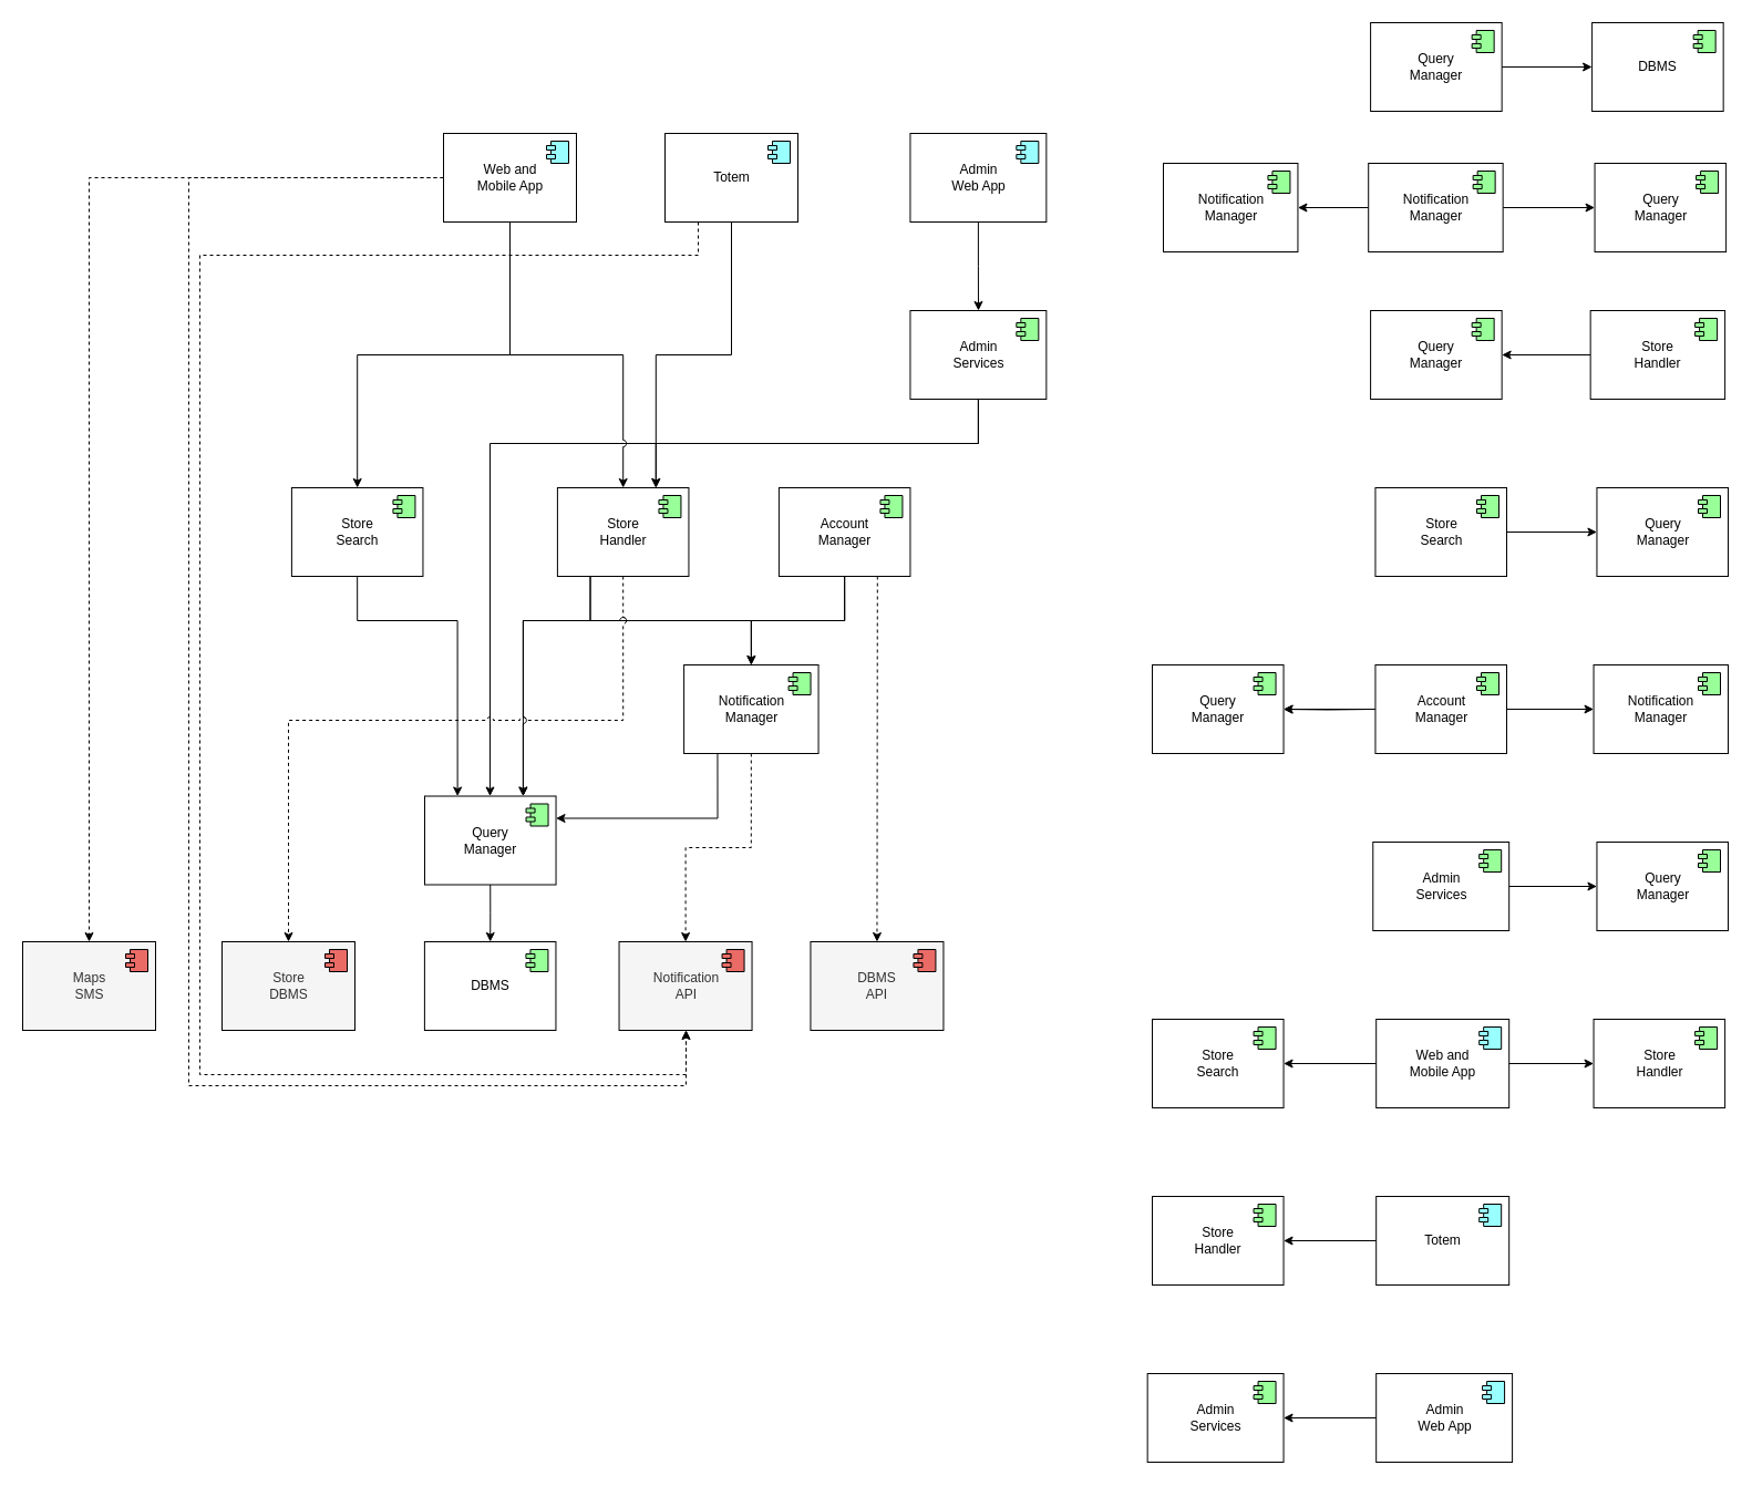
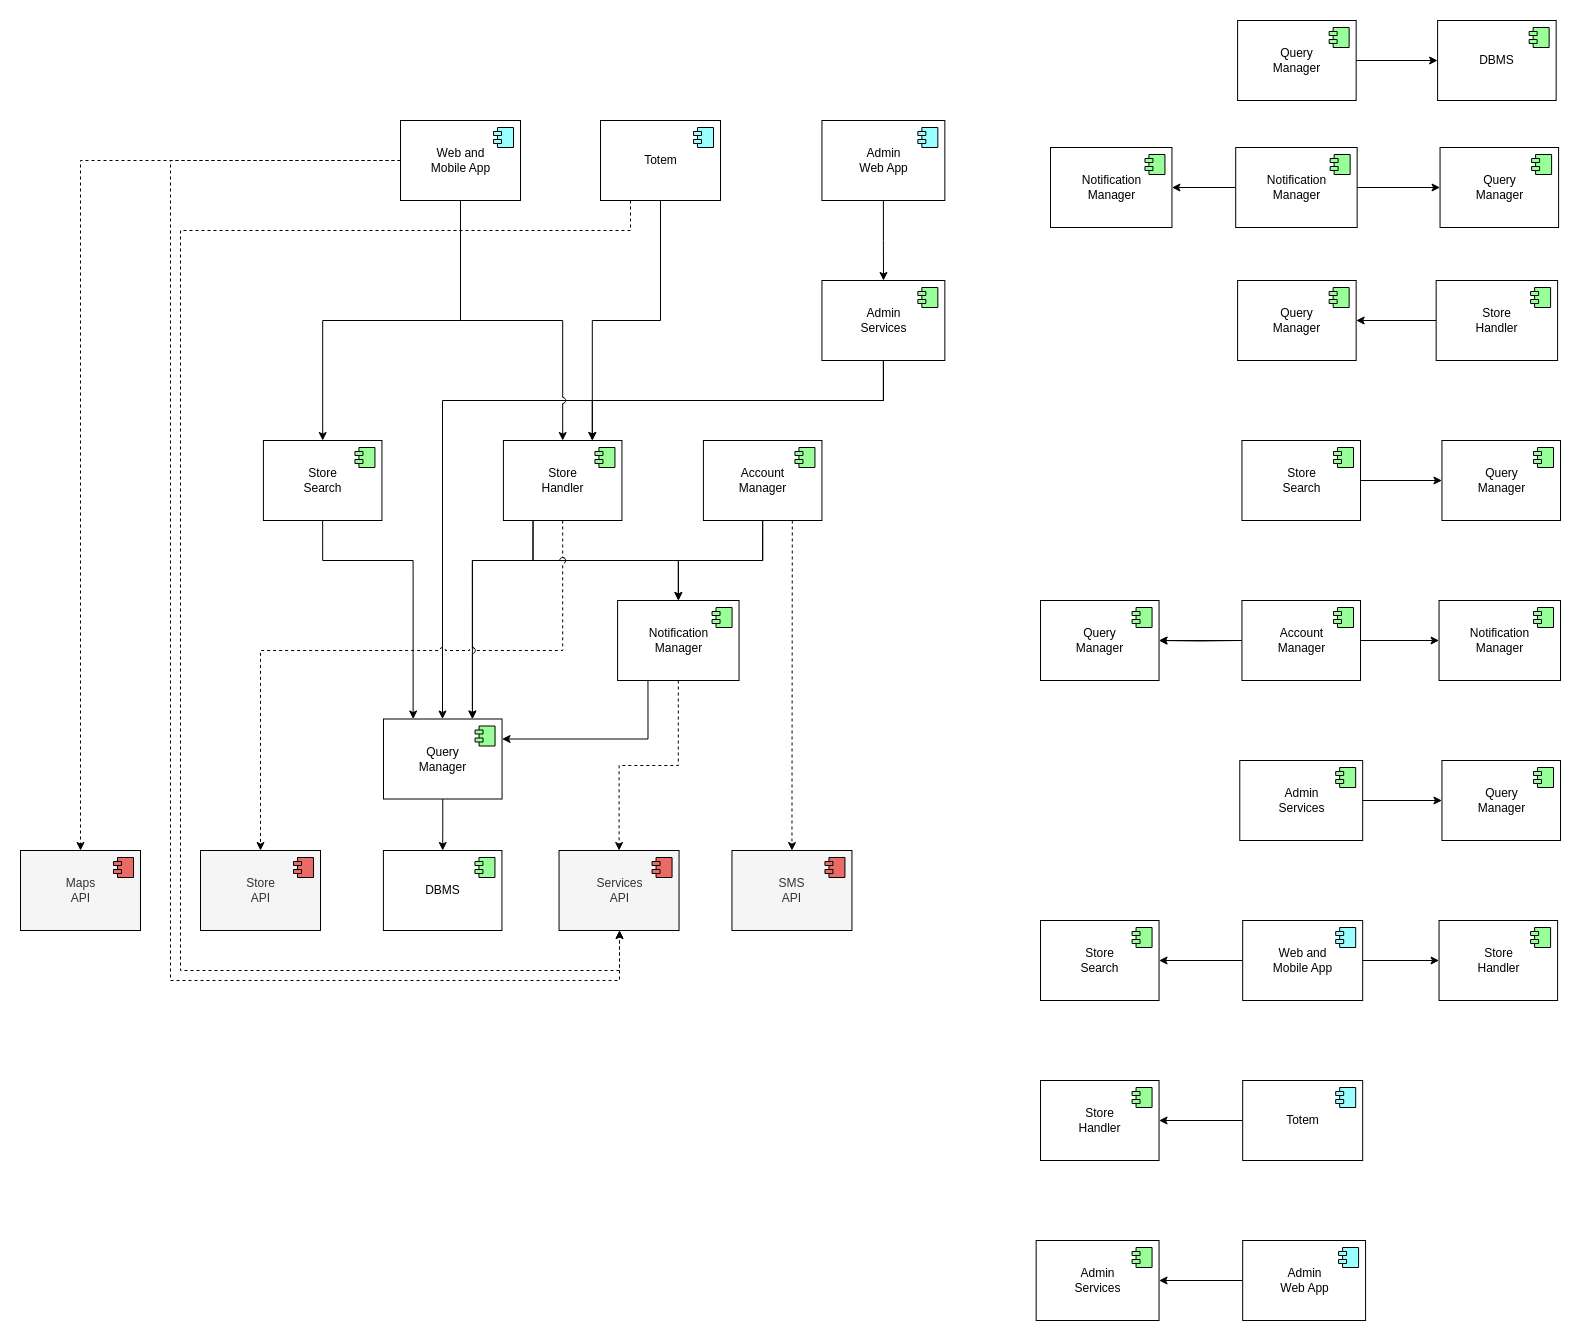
- <mxCell id="76" value="Maps&lt;br&gt;SMS" style="html=1;dropTarget=0;fillColor=#f5f5f5;fontColor=#333333;" parent="1" vertex="1"><mxGeometry x="20" y="850" width="120" height="80" as="geometry" /></mxCell>
+ <mxCell id="76" value="Maps&lt;br&gt;API" style="html=1;dropTarget=0;fillColor=#f5f5f5;fontColor=#333333;" parent="1" vertex="1"><mxGeometry x="20" y="850" width="120" height="80" as="geometry" /></mxCell>
- <mxCell id="30" value="Store&lt;br&gt;DBMS" style="html=1;dropTarget=0;fillColor=#f5f5f5;fontColor=#333333;" parent="1" vertex="1"><mxGeometry x="200" y="850" width="120" height="80" as="geometry" /></mxCell>
+ <mxCell id="30" value="Store&lt;br&gt;API" style="html=1;dropTarget=0;fillColor=#f5f5f5;fontColor=#333333;" parent="1" vertex="1"><mxGeometry x="200" y="850" width="120" height="80" as="geometry" /></mxCell>
- <mxCell id="28" value="Notification&lt;br&gt;API" style="html=1;dropTarget=0;fillColor=#f5f5f5;fontColor=#333333;" parent="1" vertex="1"><mxGeometry x="558.55" y="850" width="120" height="80" as="geometry" /></mxCell>
+ <mxCell id="28" value="Services&lt;br&gt;API" style="html=1;dropTarget=0;fillColor=#f5f5f5;fontColor=#333333;" parent="1" vertex="1"><mxGeometry x="558.55" y="850" width="120" height="80" as="geometry" /></mxCell>
- <mxCell id="32" value="DBMS&lt;br&gt;API" style="html=1;dropTarget=0;fillColor=#f5f5f5;fontColor=#333333;" parent="1" vertex="1"><mxGeometry x="731.45" y="850" width="120" height="80" as="geometry" /></mxCell>
+ <mxCell id="32" value="SMS&lt;br&gt;API" style="html=1;dropTarget=0;fillColor=#f5f5f5;fontColor=#333333;" parent="1" vertex="1"><mxGeometry x="731.45" y="850" width="120" height="80" as="geometry" /></mxCell>
